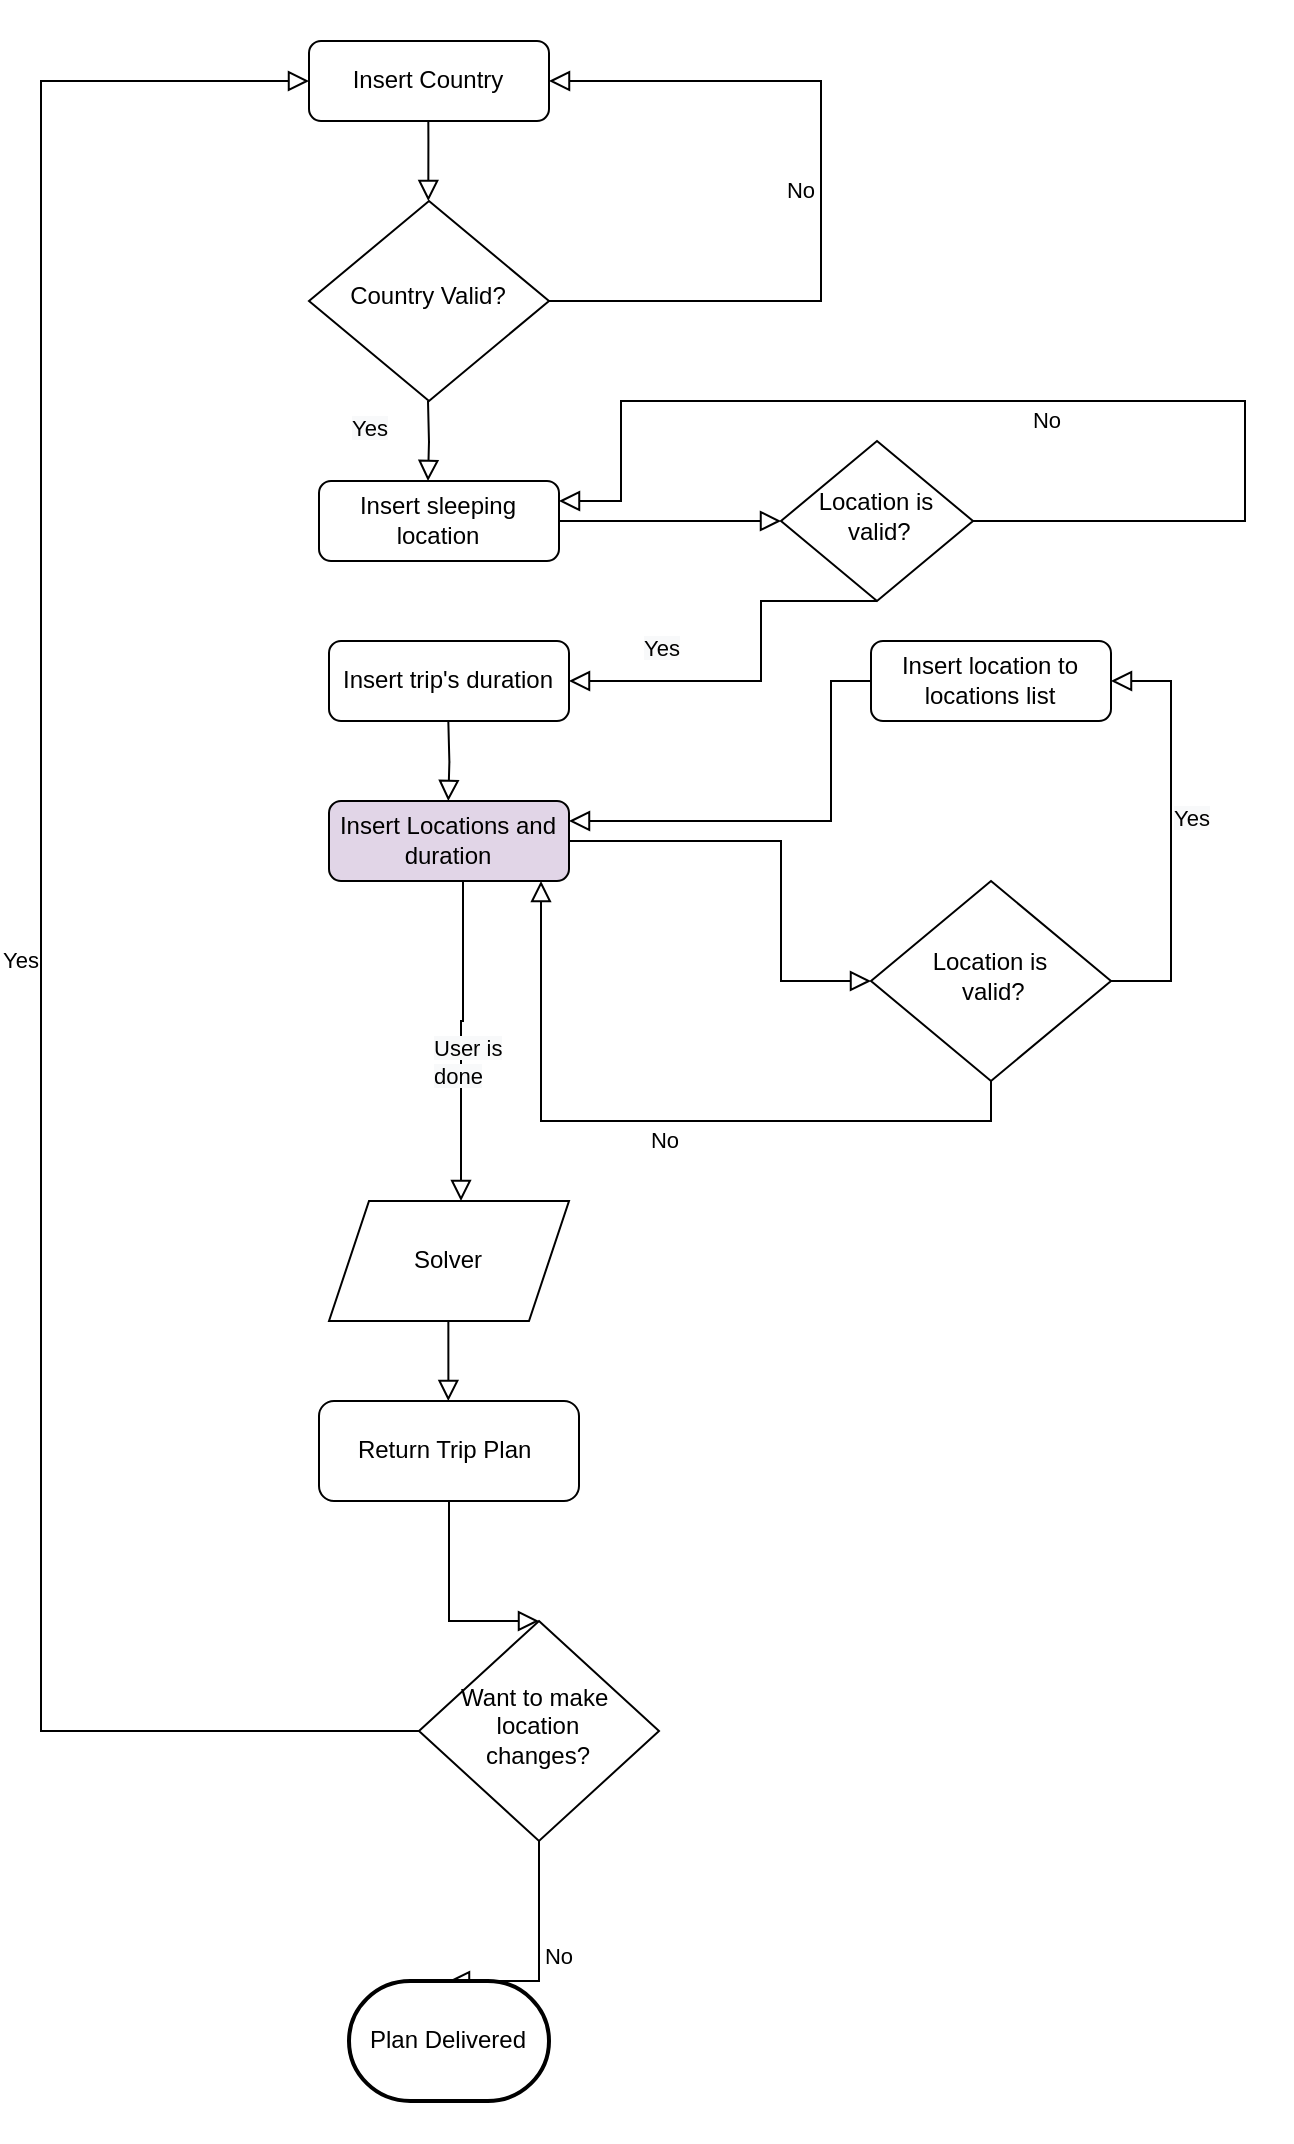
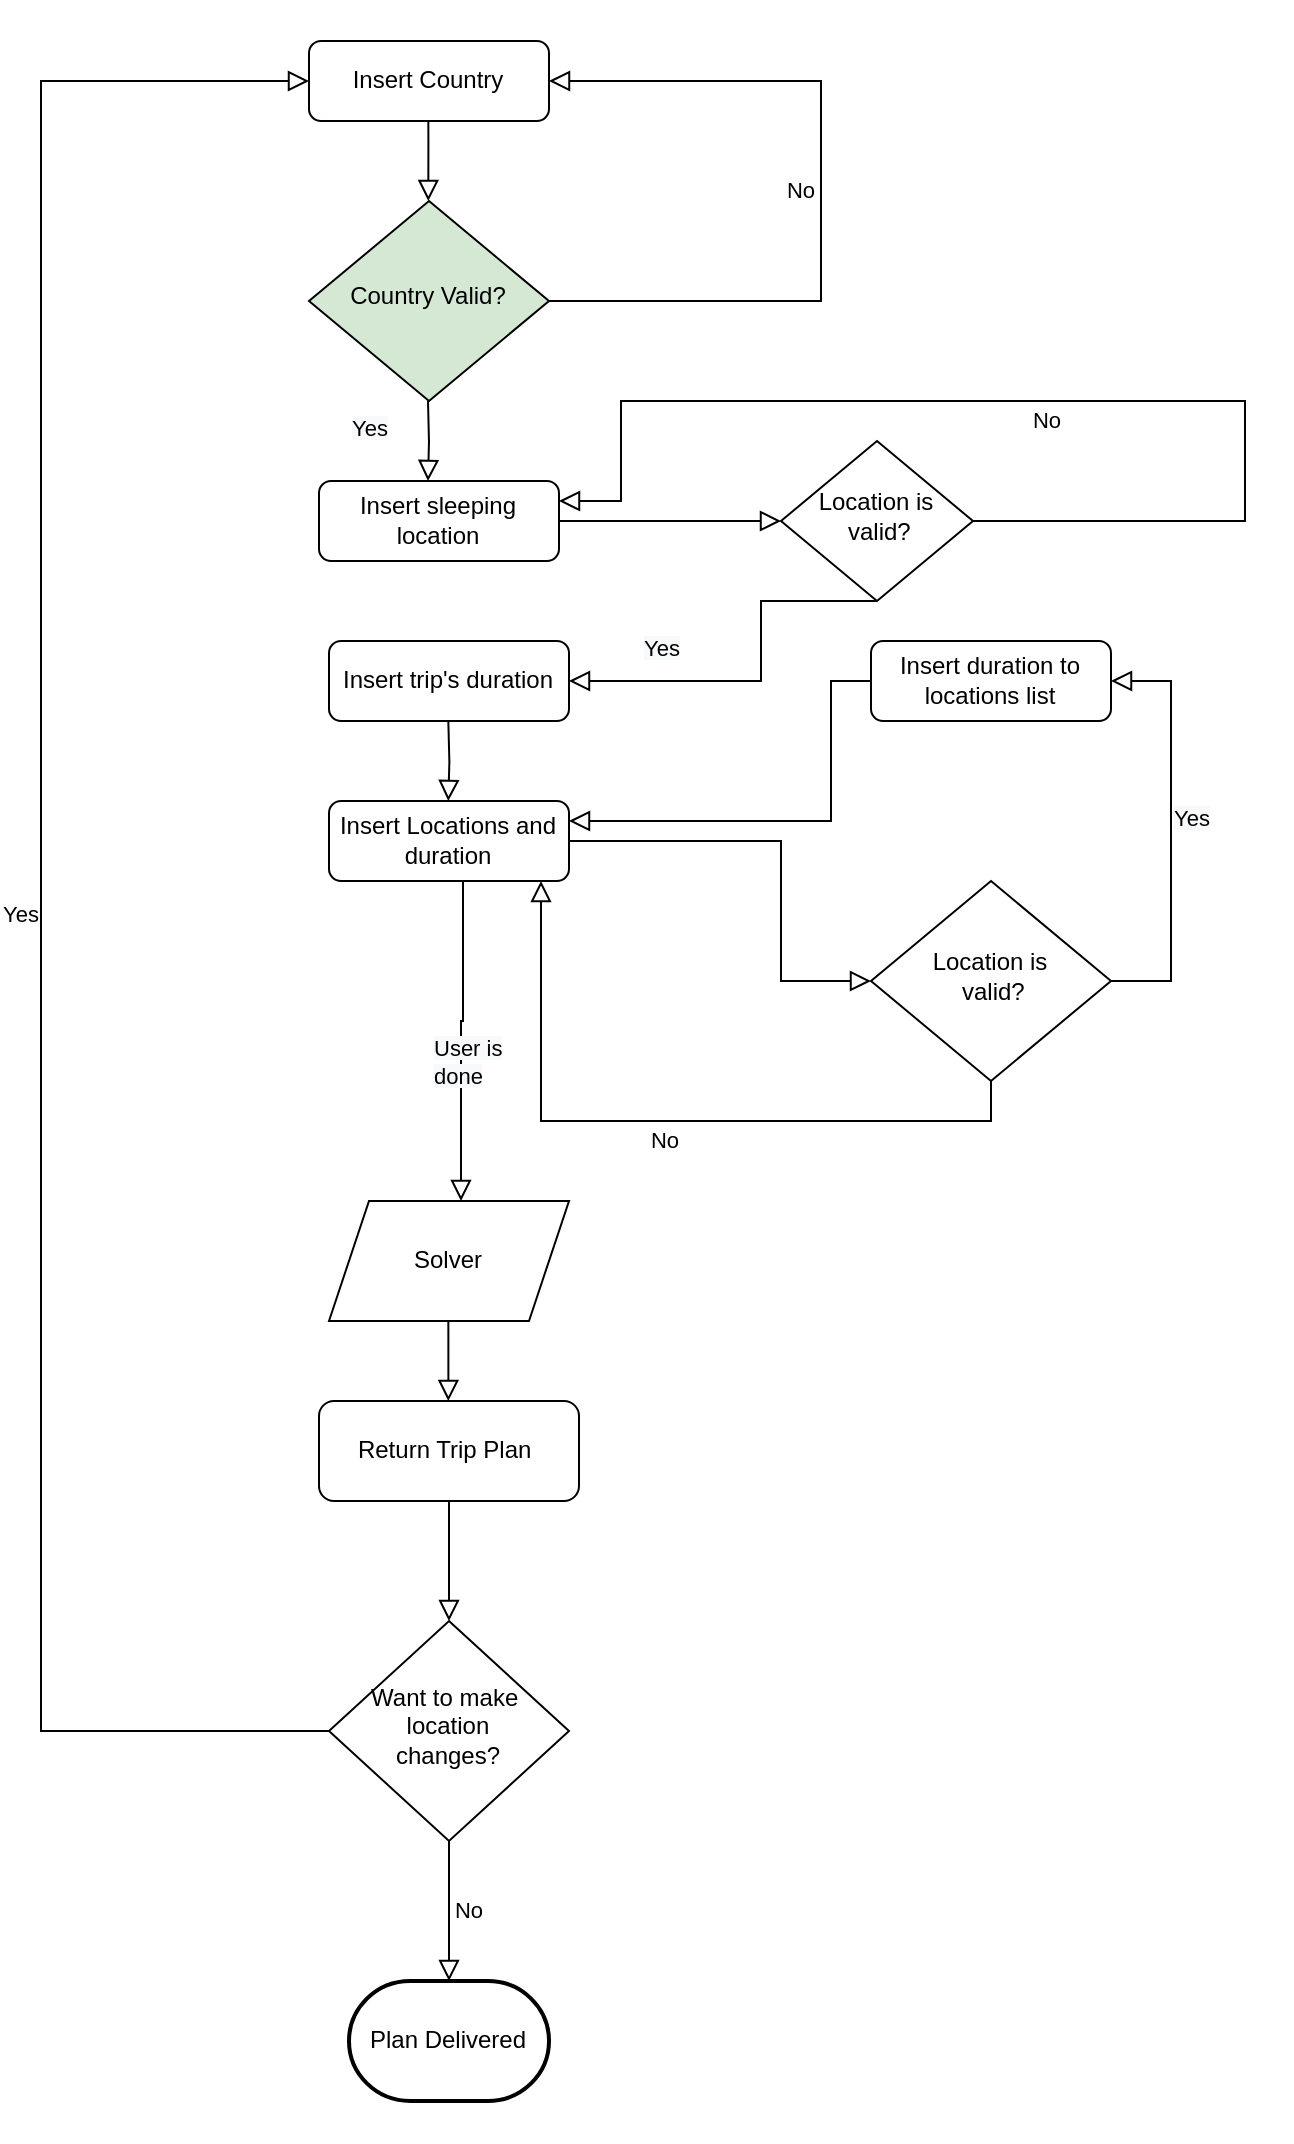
- <mxCell id="13" value="Country Valid?" style="rhombus;whiteSpace=wrap;html=1;shadow=0;fontFamily=Helvetica;fontSize=12;align=center;strokeWidth=1;spacing=6;spacingTop=-4;" parent="1" vertex="1"><mxGeometry x="154" y="100" width="120" height="100" as="geometry" /></mxCell>
+ <mxCell id="13" value="Country Valid?" style="rhombus;whiteSpace=wrap;html=1;shadow=0;fontFamily=Helvetica;fontSize=12;align=center;strokeWidth=1;spacing=6;spacingTop=-4;fillColor=#d5e8d4;" parent="1" vertex="1"><mxGeometry x="154" y="100" width="120" height="100" as="geometry" /></mxCell>
- <mxCell id="24" value="Insert location to locations list" style="rounded=1;whiteSpace=wrap;html=1;fontSize=12;glass=0;strokeWidth=1;shadow=0;" vertex="1" parent="1"><mxGeometry x="435" y="320" width="120" height="40" as="geometry" /></mxCell>
+ <mxCell id="24" value="Insert duration to locations list" style="rounded=1;whiteSpace=wrap;html=1;fontSize=12;glass=0;strokeWidth=1;shadow=0;" vertex="1" parent="1"><mxGeometry x="435" y="320" width="120" height="40" as="geometry" /></mxCell>
- <mxCell id="2" value="Insert Locations and duration" style="rounded=1;whiteSpace=wrap;html=1;fontSize=12;glass=0;strokeWidth=1;shadow=0;fillColor=#e1d5e7;" parent="1" vertex="1"><mxGeometry x="164" y="400" width="120" height="40" as="geometry" /></mxCell>
+ <mxCell id="2" value="Insert Locations and duration" style="rounded=1;whiteSpace=wrap;html=1;fontSize=12;glass=0;strokeWidth=1;shadow=0;" parent="1" vertex="1"><mxGeometry x="164" y="400" width="120" height="40" as="geometry" /></mxCell>
- <mxCell id="7" value="Want to make&amp;nbsp;&lt;br&gt;location &lt;br&gt;changes?" style="rhombus;whiteSpace=wrap;html=1;shadow=0;fontFamily=Helvetica;fontSize=12;align=center;strokeWidth=1;spacing=6;spacingTop=-4;" parent="1" vertex="1"><mxGeometry x="209" y="810" width="120" height="110" as="geometry" /></mxCell>
+ <mxCell id="7" value="Want to make&amp;nbsp;&lt;br&gt;location &lt;br&gt;changes?" style="rhombus;whiteSpace=wrap;html=1;shadow=0;fontFamily=Helvetica;fontSize=12;align=center;strokeWidth=1;spacing=6;spacingTop=-4;" parent="1" vertex="1"><mxGeometry x="164" y="810" width="120" height="110" as="geometry" /></mxCell>
